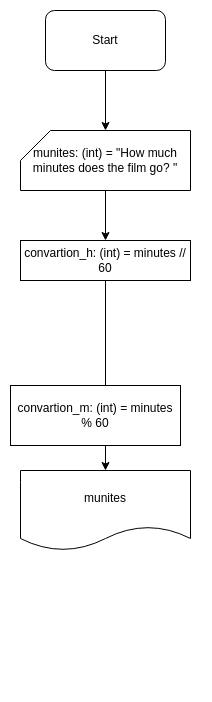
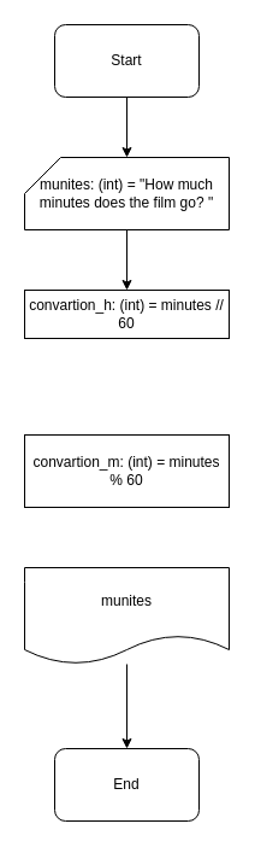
- <mxCell id="3" value="Start" style="rounded=1;whiteSpace=wrap;html=1;" vertex="1" parent="1"><mxGeometry x="45" y="10" width="120" height="60" as="geometry" /></mxCell>
+ <mxCell id="3" value="Start" style="rounded=1;whiteSpace=wrap;html=1;" vertex="1" parent="1"><mxGeometry x="45" y="20" width="120" height="60" as="geometry" /></mxCell>
- <mxCell id="6" value="" style="edgeStyle=orthogonalEdgeStyle;rounded=0;orthogonalLoop=1;jettySize=auto;html=1;" edge="1" parent="1" source="7" target="9"><mxGeometry relative="1" as="geometry" /></mxCell>
- <mxCell id="11" value="convartion_m: (int) = minutes % 60" style="rounded=0;whiteSpace=wrap;html=1;" vertex="1" parent="1"><mxGeometry x="10" y="385" width="170" height="60" as="geometry" /></mxCell>
+ <mxCell id="11" value="convartion_m: (int) = minutes % 60" style="rounded=0;whiteSpace=wrap;html=1;" vertex="1" parent="1"><mxGeometry x="20" y="360" width="170" height="60" as="geometry" /></mxCell>
+ <mxCell id="8" value="" style="edgeStyle=orthogonalEdgeStyle;rounded=0;orthogonalLoop=1;jettySize=auto;html=1;" edge="1" parent="1" source="9" target="10"><mxGeometry relative="1" as="geometry" /></mxCell>
+ <mxCell id="10" value="End" style="rounded=1;whiteSpace=wrap;html=1;" vertex="1" parent="1"><mxGeometry x="45" y="620" width="120" height="60" as="geometry" /></mxCell>
